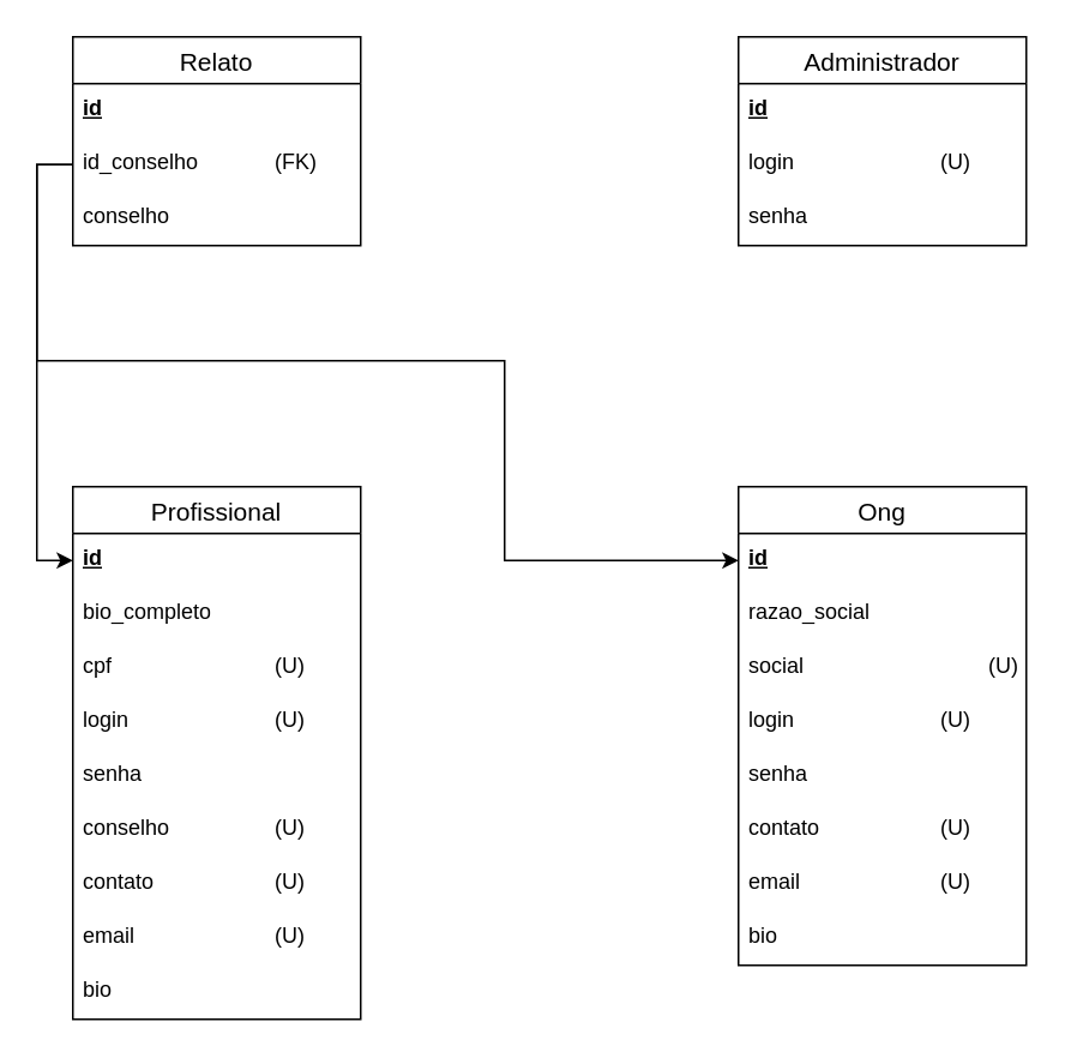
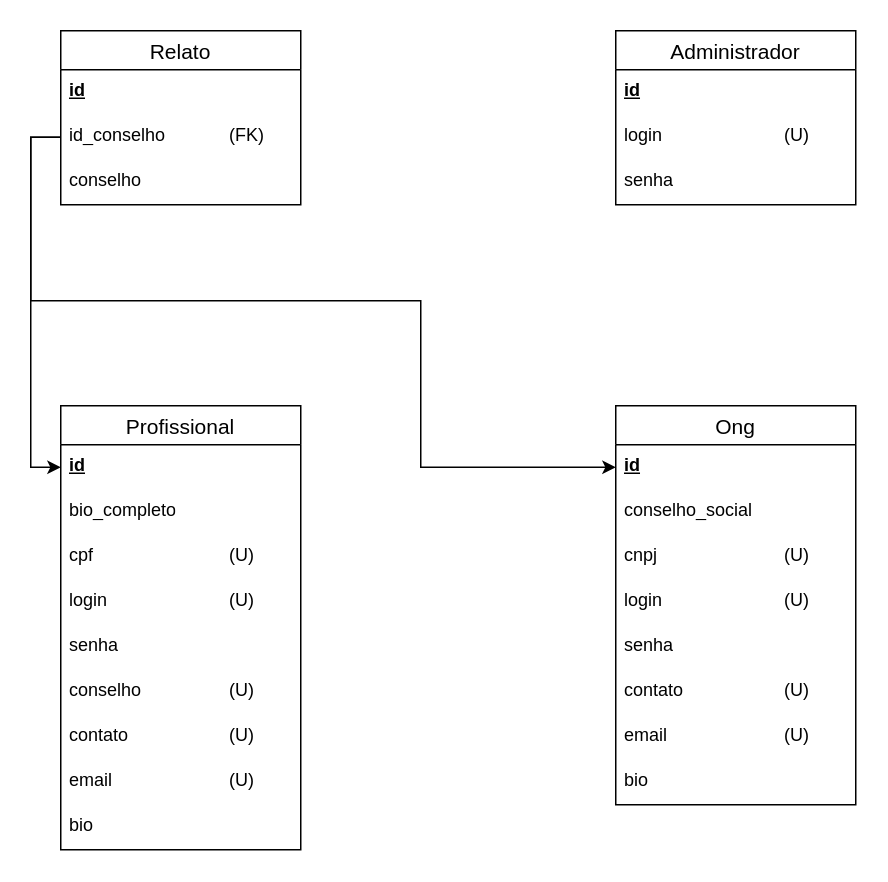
- <mxCell id="14" value="razao_social" style="text;strokeColor=none;fillColor=none;spacingLeft=4;spacingRight=4;overflow=hidden;rotatable=0;points=[[0,0.5],[1,0.5]];portConstraint=eastwest;fontSize=12;whiteSpace=wrap;html=1;" vertex="1" parent="12"><mxGeometry y="56" width="160" height="30" as="geometry" /></mxCell>
+ <mxCell id="14" value="conselho_social" style="text;strokeColor=none;fillColor=none;spacingLeft=4;spacingRight=4;overflow=hidden;rotatable=0;points=[[0,0.5],[1,0.5]];portConstraint=eastwest;fontSize=12;whiteSpace=wrap;html=1;" vertex="1" parent="12"><mxGeometry y="56" width="160" height="30" as="geometry" /></mxCell>
- <mxCell id="15" value="social&lt;span style=&quot;white-space: pre;&quot;&gt;&#09;&lt;span style=&quot;white-space: pre;&quot;&gt;&#09;&lt;span style=&quot;white-space: pre;&quot;&gt;&#09;&lt;/span&gt;&lt;span style=&quot;white-space: pre;&quot;&gt;&#09;&lt;/span&gt;&lt;/span&gt;(U)&lt;/span&gt;" style="text;strokeColor=none;fillColor=none;spacingLeft=4;spacingRight=4;overflow=hidden;rotatable=0;points=[[0,0.5],[1,0.5]];portConstraint=eastwest;fontSize=12;whiteSpace=wrap;html=1;" vertex="1" parent="12"><mxGeometry y="86" width="160" height="30" as="geometry" /></mxCell>
+ <mxCell id="15" value="cnpj&lt;span style=&quot;white-space: pre;&quot;&gt;&#09;&lt;span style=&quot;white-space: pre;&quot;&gt;&#09;&lt;span style=&quot;white-space: pre;&quot;&gt;&#09;&lt;/span&gt;&lt;span style=&quot;white-space: pre;&quot;&gt;&#09;&lt;/span&gt;&lt;/span&gt;(U)&lt;/span&gt;" style="text;strokeColor=none;fillColor=none;spacingLeft=4;spacingRight=4;overflow=hidden;rotatable=0;points=[[0,0.5],[1,0.5]];portConstraint=eastwest;fontSize=12;whiteSpace=wrap;html=1;" vertex="1" parent="12"><mxGeometry y="86" width="160" height="30" as="geometry" /></mxCell>
